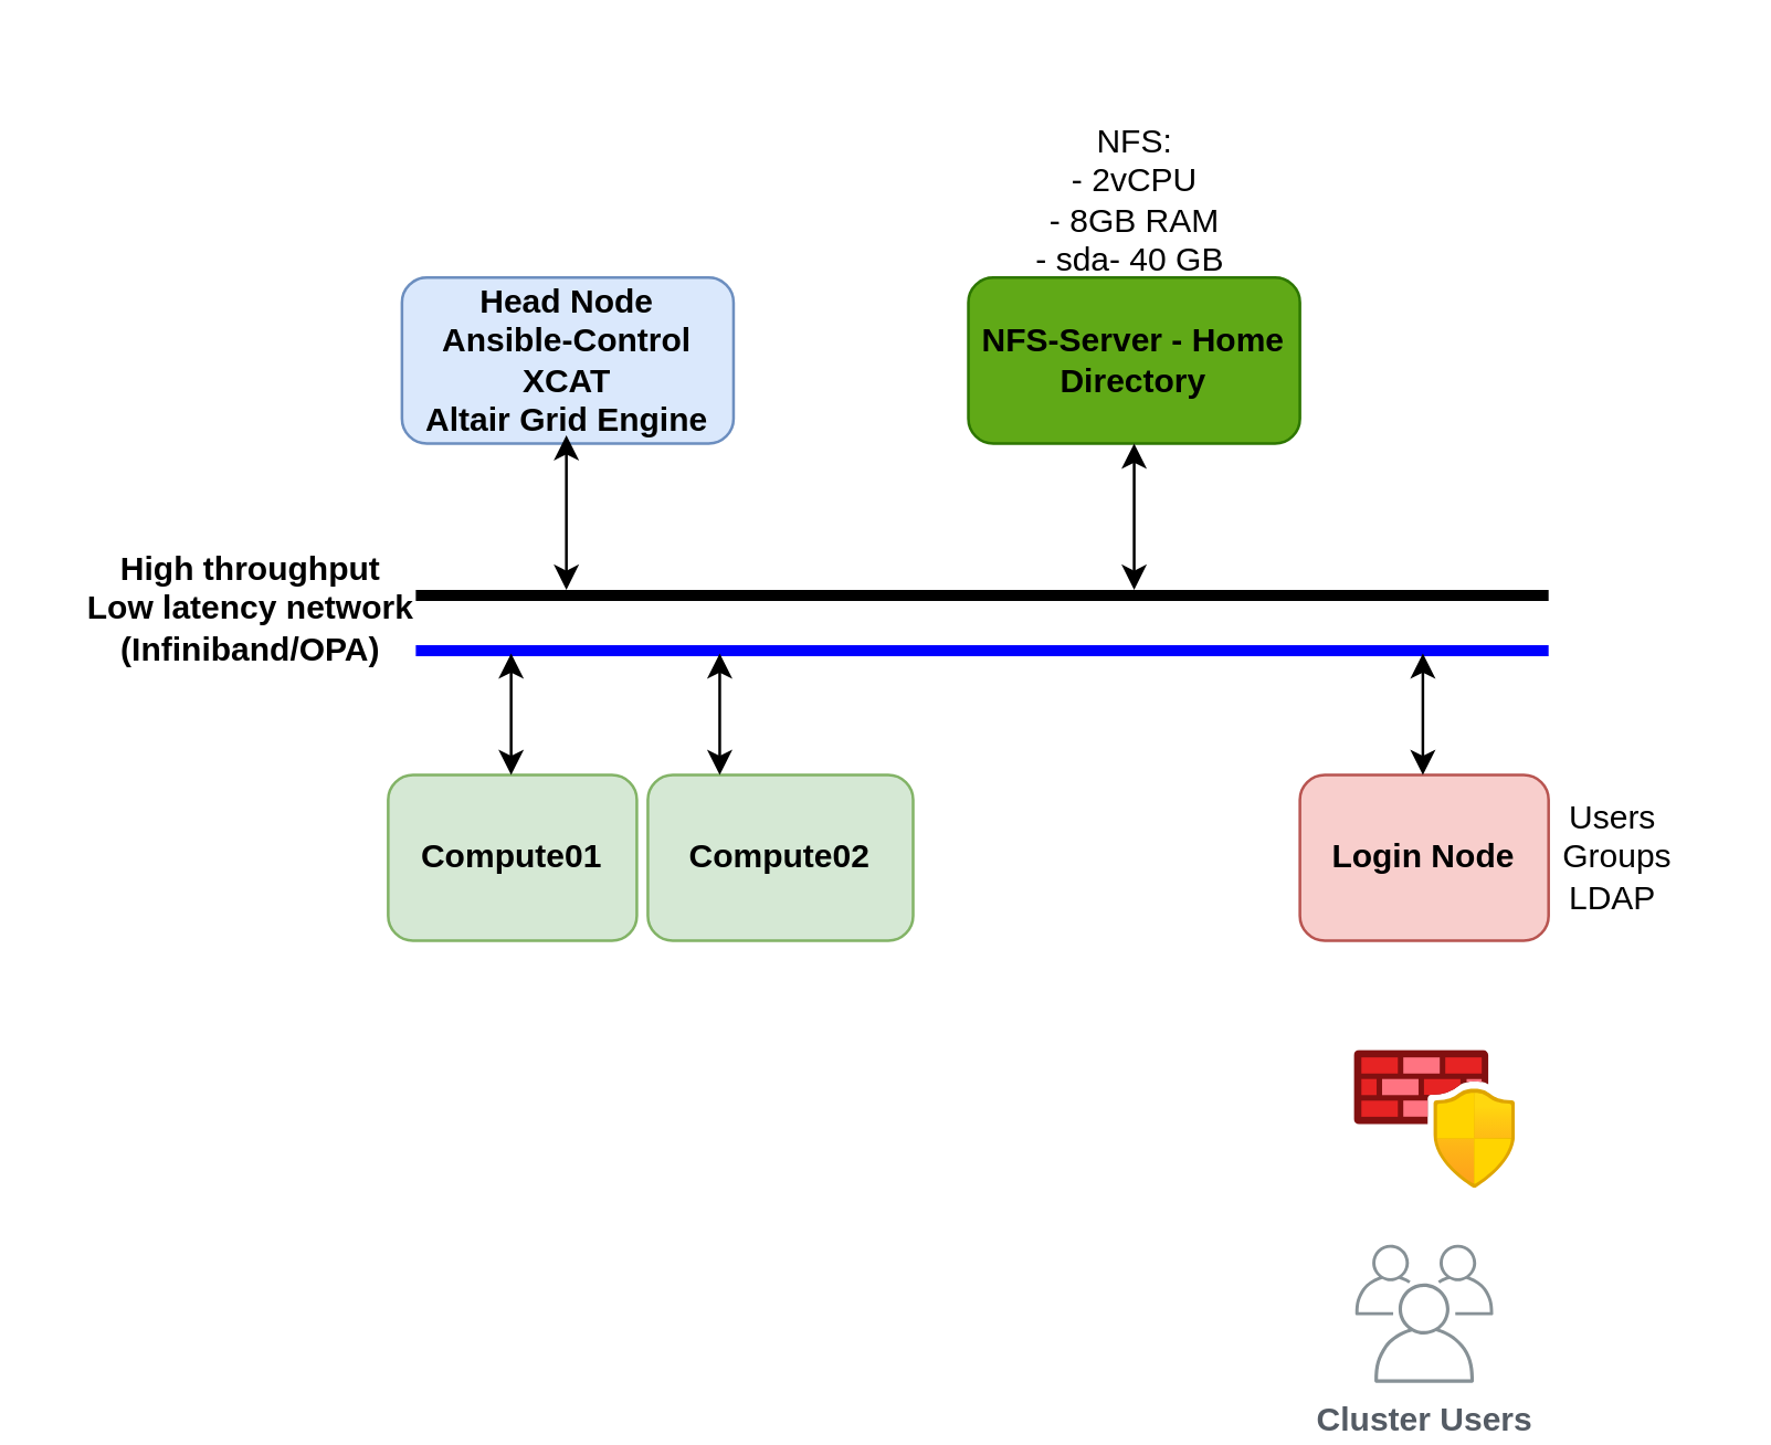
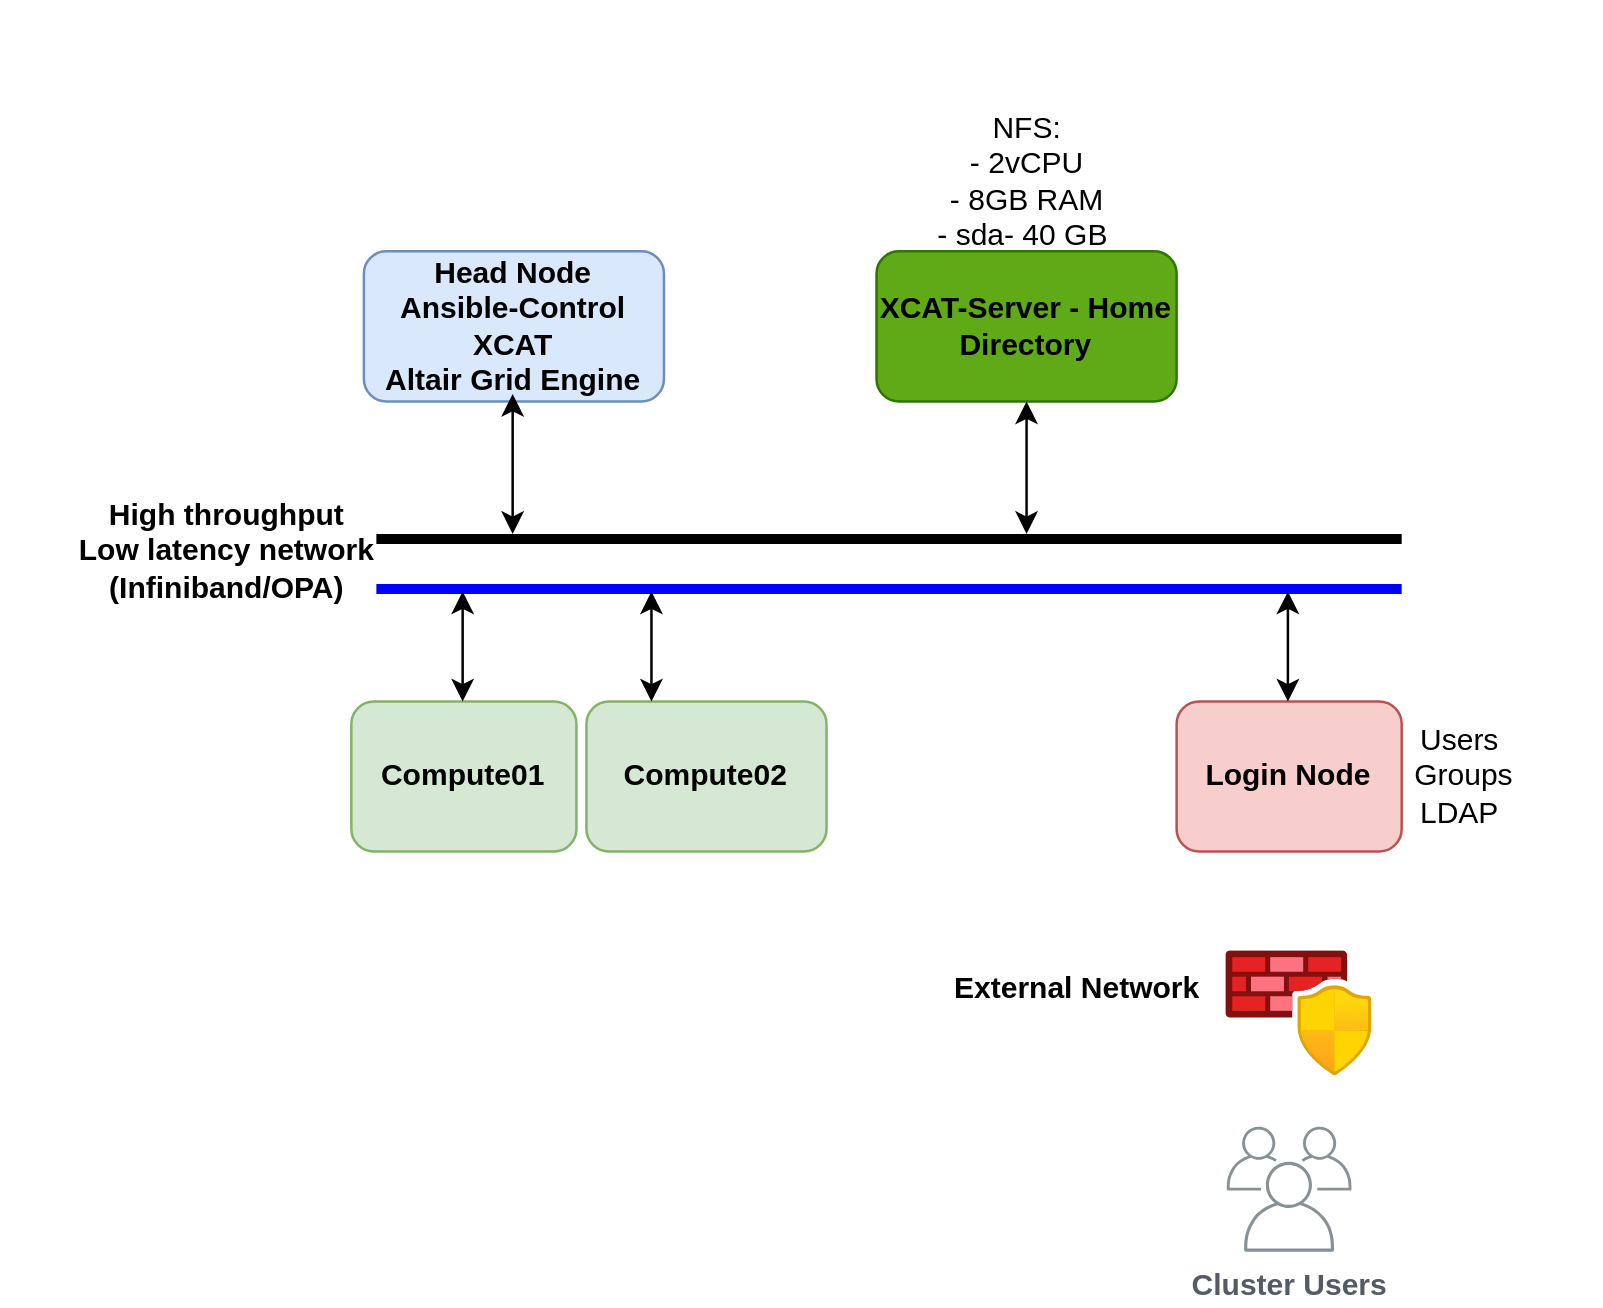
- <mxCell id="6" value="&lt;font color=&quot;#000000&quot;&gt;&lt;b&gt;NFS-Server - Home Directory&lt;/b&gt;&lt;/font&gt;" style="rounded=1;whiteSpace=wrap;html=1;fillColor=#60a917;fontColor=#ffffff;strokeColor=#2D7600;" vertex="1" parent="1"><mxGeometry x="350" y="100" width="120" height="60" as="geometry" /></mxCell>
+ <mxCell id="6" value="&lt;font color=&quot;#000000&quot;&gt;&lt;b&gt;XCAT-Server - Home Directory&lt;/b&gt;&lt;/font&gt;" style="rounded=1;whiteSpace=wrap;html=1;fillColor=#60a917;fontColor=#ffffff;strokeColor=#2D7600;" vertex="1" parent="1"><mxGeometry x="350" y="100" width="120" height="60" as="geometry" /></mxCell>
+ <mxCell id="13" value="&lt;b&gt;External Network&lt;/b&gt;" style="text;html=1;align=center;verticalAlign=middle;resizable=0;points=[];autosize=1;strokeColor=none;fillColor=none;" vertex="1" parent="1"><mxGeometry x="370" y="380" width="120" height="30" as="geometry" /></mxCell>
